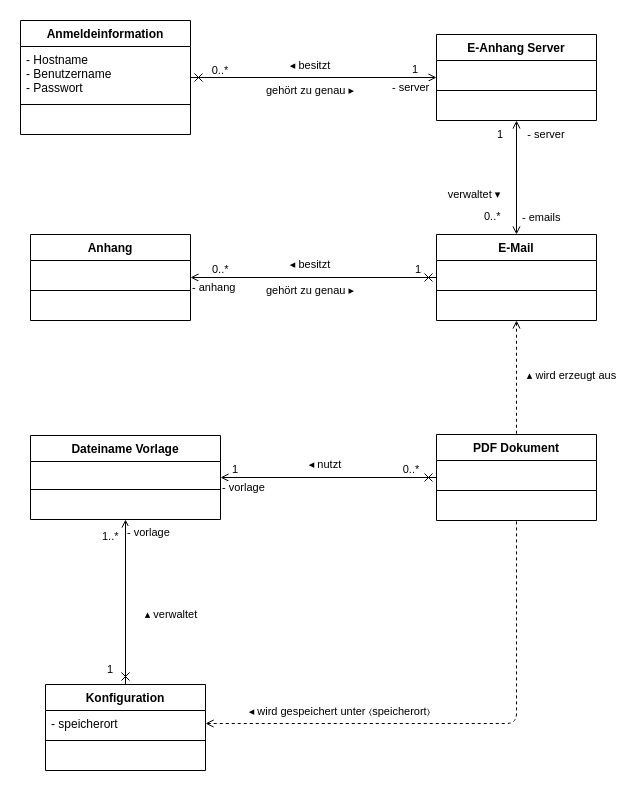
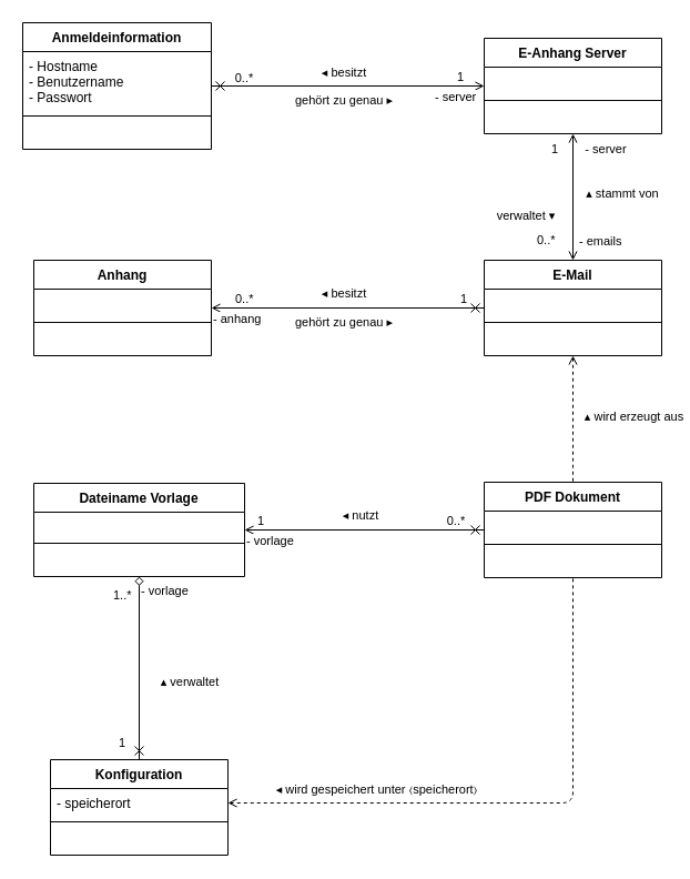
+ <mxCell id="41" value="▴ stammt von" style="text;html=1;strokeColor=none;fillColor=none;align=center;verticalAlign=middle;whiteSpace=wrap;rounded=0;labelBackgroundColor=none;fontSize=11;fontColor=#000000;" vertex="1" parent="1"><mxGeometry x="522" y="164" width="78" height="20" as="geometry" /></mxCell>
- <mxCell id="12" value="- vorlage" style="endArrow=open;endFill=0;html=1;edgeStyle=orthogonalEdgeStyle;align=left;verticalAlign=top;fontColor=#000000;startArrow=cross;startFill=0;exitX=0.5;exitY=0;exitDx=0;exitDy=0;" edge="1" parent="1" source="46" target="52"><mxGeometry x="1" relative="1" as="geometry"><mxPoint x="446" y="487" as="sourcePoint" /><mxPoint x="296" y="487" as="targetPoint" /><mxPoint as="offset" /></mxGeometry></mxCell>
+ <mxCell id="12" value="- vorlage" style="endArrow=diamond;endFill=0;html=1;edgeStyle=orthogonalEdgeStyle;align=left;verticalAlign=top;fontColor=#000000;startArrow=cross;startFill=0;exitX=0.5;exitY=0;exitDx=0;exitDy=0;" edge="1" parent="1" source="46" target="52"><mxGeometry x="1" relative="1" as="geometry"><mxPoint x="446" y="487" as="sourcePoint" /><mxPoint x="296" y="487" as="targetPoint" /><mxPoint as="offset" /></mxGeometry></mxCell>
